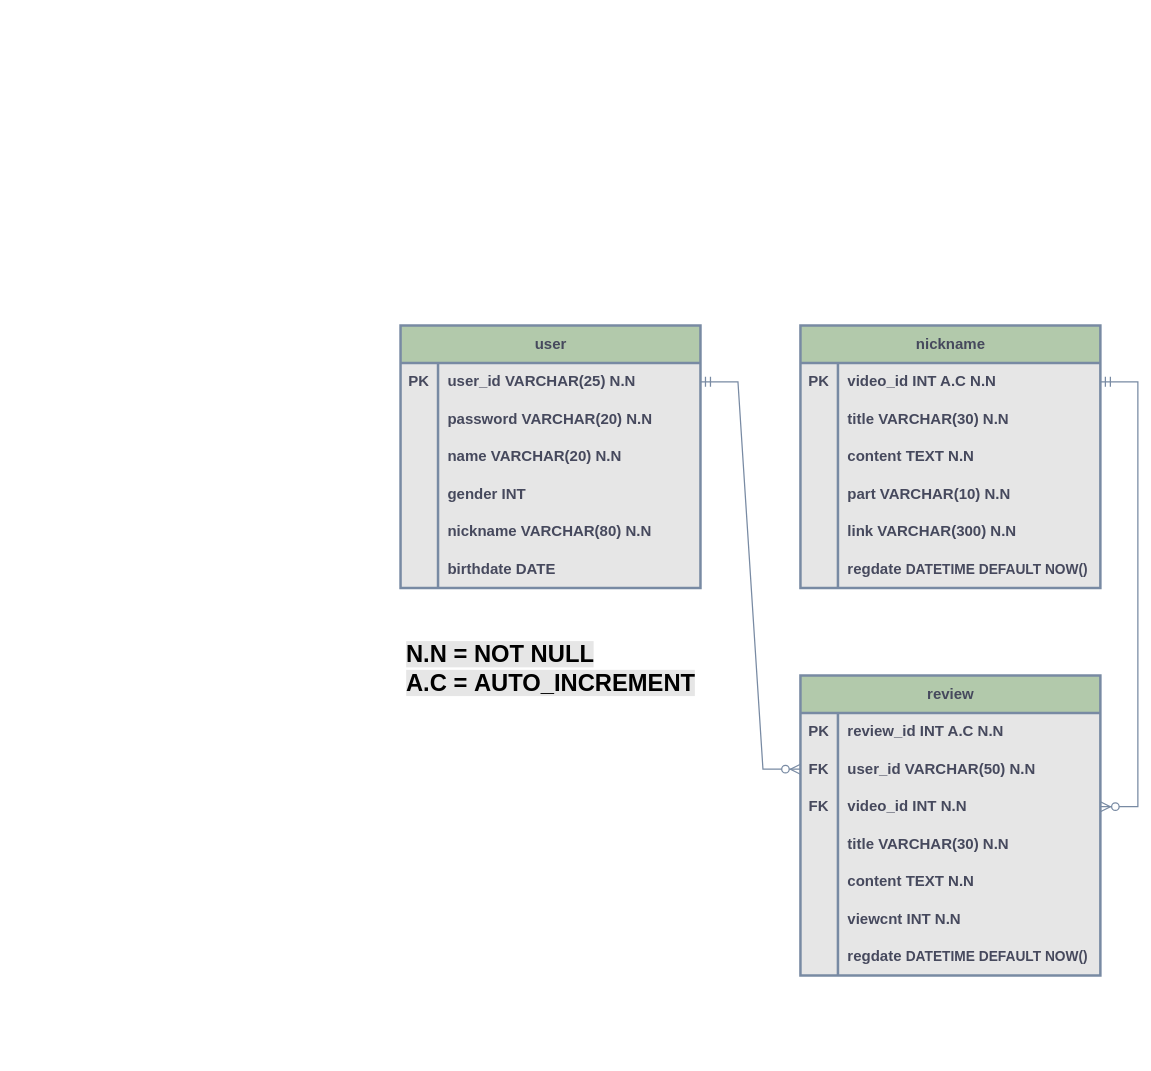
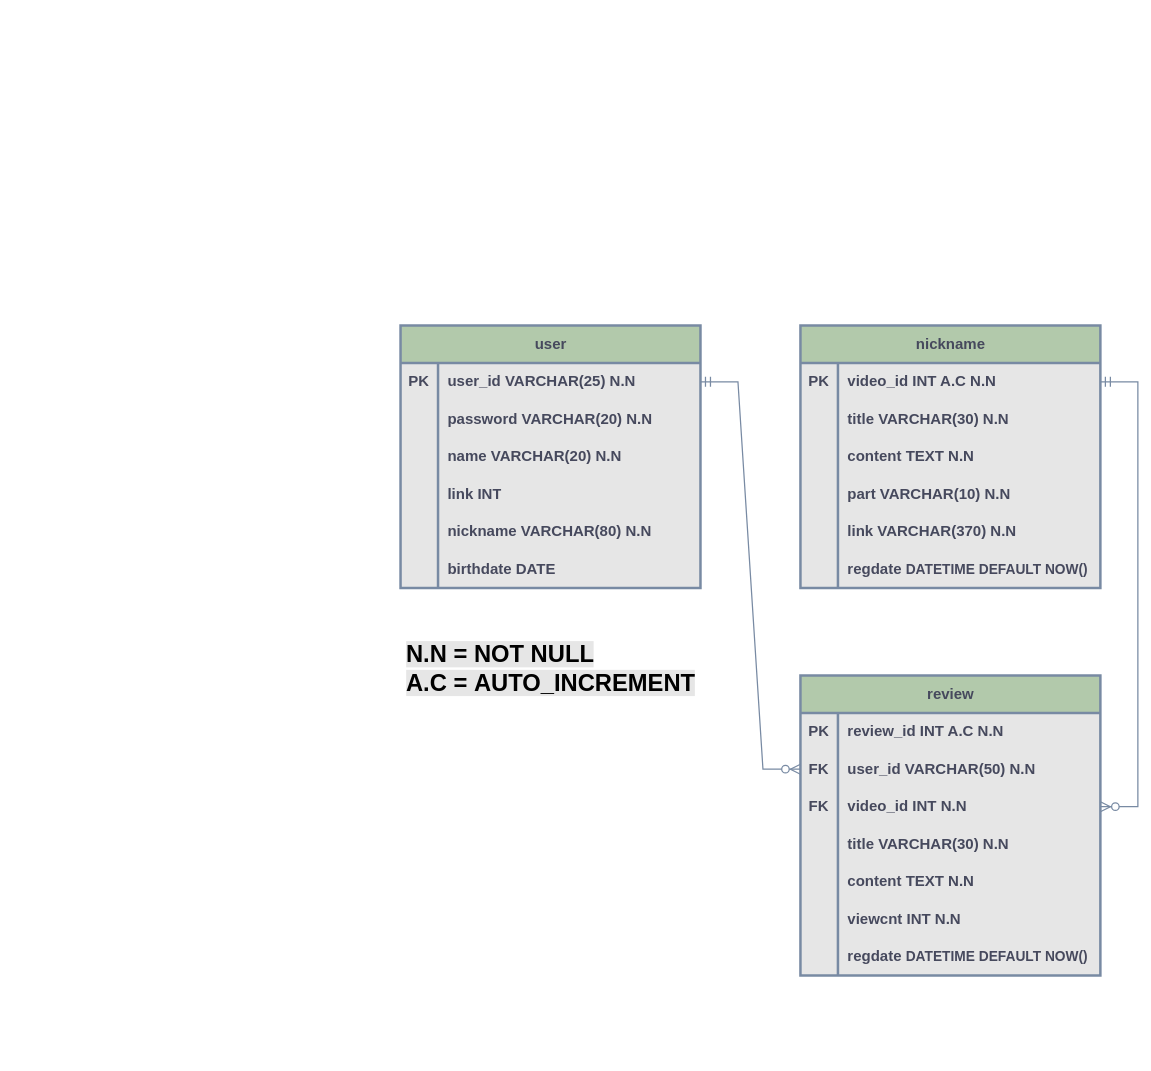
- <mxCell id="33" value="gender INT" style="shape=partialRectangle;connectable=0;fillColor=none;top=0;left=0;bottom=0;right=0;align=left;spacingLeft=6;overflow=hidden;whiteSpace=wrap;html=1;fontStyle=1;swimlaneFillColor=#E6E6E6;strokeWidth=2;labelBackgroundColor=none;strokeColor=#788AA3;fontColor=#46495D;" parent="31" vertex="1"><mxGeometry x="30" width="210" height="30" as="geometry"><mxRectangle width="210" height="30" as="alternateBounds" /></mxGeometry></mxCell>
+ <mxCell id="33" value="link INT" style="shape=partialRectangle;connectable=0;fillColor=none;top=0;left=0;bottom=0;right=0;align=left;spacingLeft=6;overflow=hidden;whiteSpace=wrap;html=1;fontStyle=1;swimlaneFillColor=#E6E6E6;strokeWidth=2;labelBackgroundColor=none;strokeColor=#788AA3;fontColor=#46495D;" parent="31" vertex="1"><mxGeometry x="30" width="210" height="30" as="geometry"><mxRectangle width="210" height="30" as="alternateBounds" /></mxGeometry></mxCell>
- <mxCell id="17" value="link VARCHAR(300) N.N" style="shape=partialRectangle;connectable=0;fillColor=none;top=0;left=0;bottom=0;right=0;align=left;spacingLeft=6;overflow=hidden;whiteSpace=wrap;html=1;fontStyle=1;swimlaneFillColor=#E6E6E6;strokeWidth=2;labelBackgroundColor=none;strokeColor=#788AA3;fontColor=#46495D;" parent="15" vertex="1"><mxGeometry x="30" width="210" height="30" as="geometry"><mxRectangle width="210" height="30" as="alternateBounds" /></mxGeometry></mxCell>
+ <mxCell id="17" value="link VARCHAR(370) N.N" style="shape=partialRectangle;connectable=0;fillColor=none;top=0;left=0;bottom=0;right=0;align=left;spacingLeft=6;overflow=hidden;whiteSpace=wrap;html=1;fontStyle=1;swimlaneFillColor=#E6E6E6;strokeWidth=2;labelBackgroundColor=none;strokeColor=#788AA3;fontColor=#46495D;" parent="15" vertex="1"><mxGeometry x="30" width="210" height="30" as="geometry"><mxRectangle width="210" height="30" as="alternateBounds" /></mxGeometry></mxCell>
